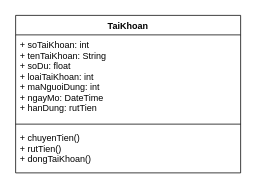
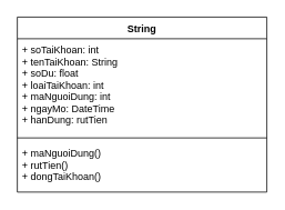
- <mxCell id="2" value="TaiKhoan&#10;" style="swimlane;fontStyle=1;align=center;verticalAlign=top;childLayout=stackLayout;horizontal=1;startSize=26;horizontalStack=0;resizeParent=1;resizeParentMax=0;resizeLast=0;collapsible=1;marginBottom=0;" vertex="1" parent="1"><mxGeometry x="20" y="20" width="300" height="210" as="geometry" /></mxCell>
+ <mxCell id="2" value="String&#10;" style="swimlane;fontStyle=1;align=center;verticalAlign=top;childLayout=stackLayout;horizontal=1;startSize=26;horizontalStack=0;resizeParent=1;resizeParentMax=0;resizeLast=0;collapsible=1;marginBottom=0;" vertex="1" parent="1"><mxGeometry x="20" y="20" width="300" height="210" as="geometry" /></mxCell>
- <mxCell id="5" value="+ chuyenTien()&#10;+ rutTien()&#10;+ dongTaiKhoan()" style="text;strokeColor=none;fillColor=none;align=left;verticalAlign=top;spacingLeft=4;spacingRight=4;overflow=hidden;rotatable=0;points=[[0,0.5],[1,0.5]];portConstraint=eastwest;" vertex="1" parent="2"><mxGeometry y="150" width="300" height="60" as="geometry" /></mxCell>
+ <mxCell id="5" value="+ maNguoiDung()&#10;+ rutTien()&#10;+ dongTaiKhoan()" style="text;strokeColor=none;fillColor=none;align=left;verticalAlign=top;spacingLeft=4;spacingRight=4;overflow=hidden;rotatable=0;points=[[0,0.5],[1,0.5]];portConstraint=eastwest;" vertex="1" parent="2"><mxGeometry y="150" width="300" height="60" as="geometry" /></mxCell>
